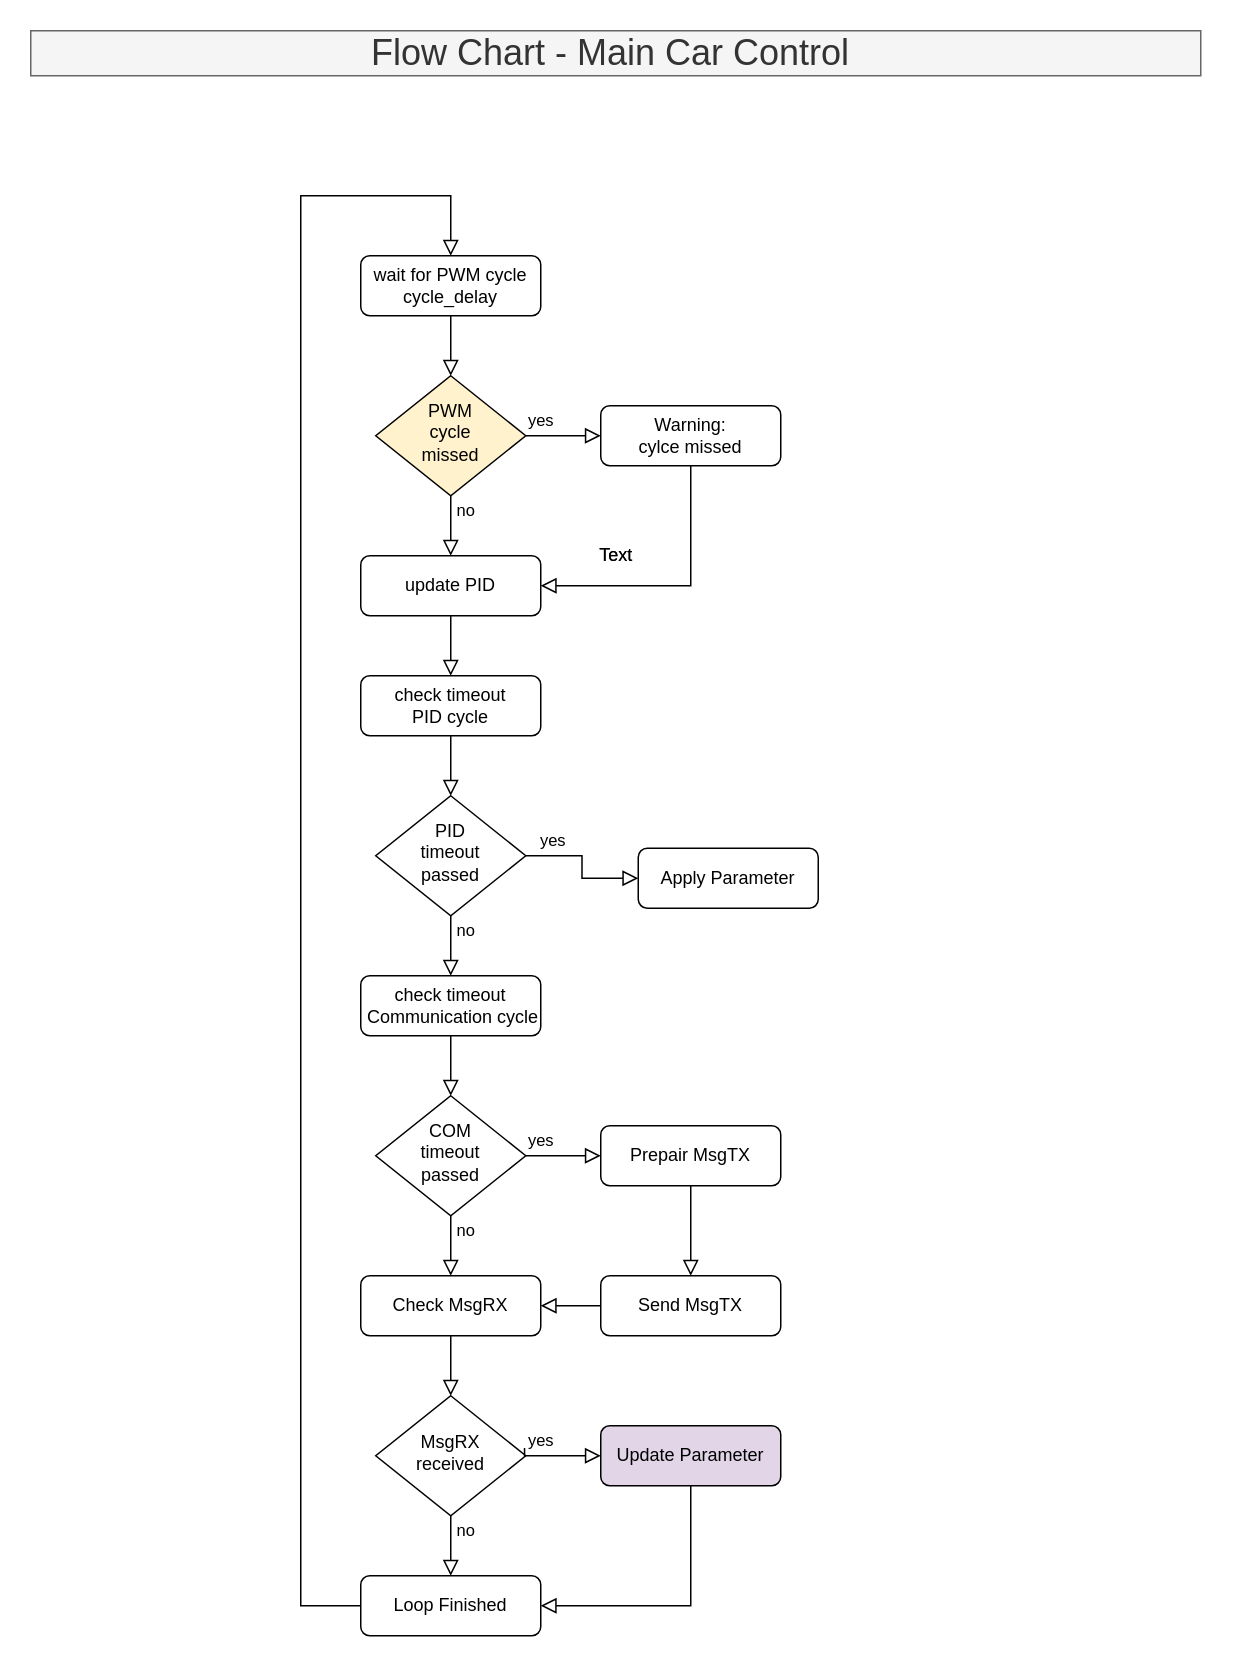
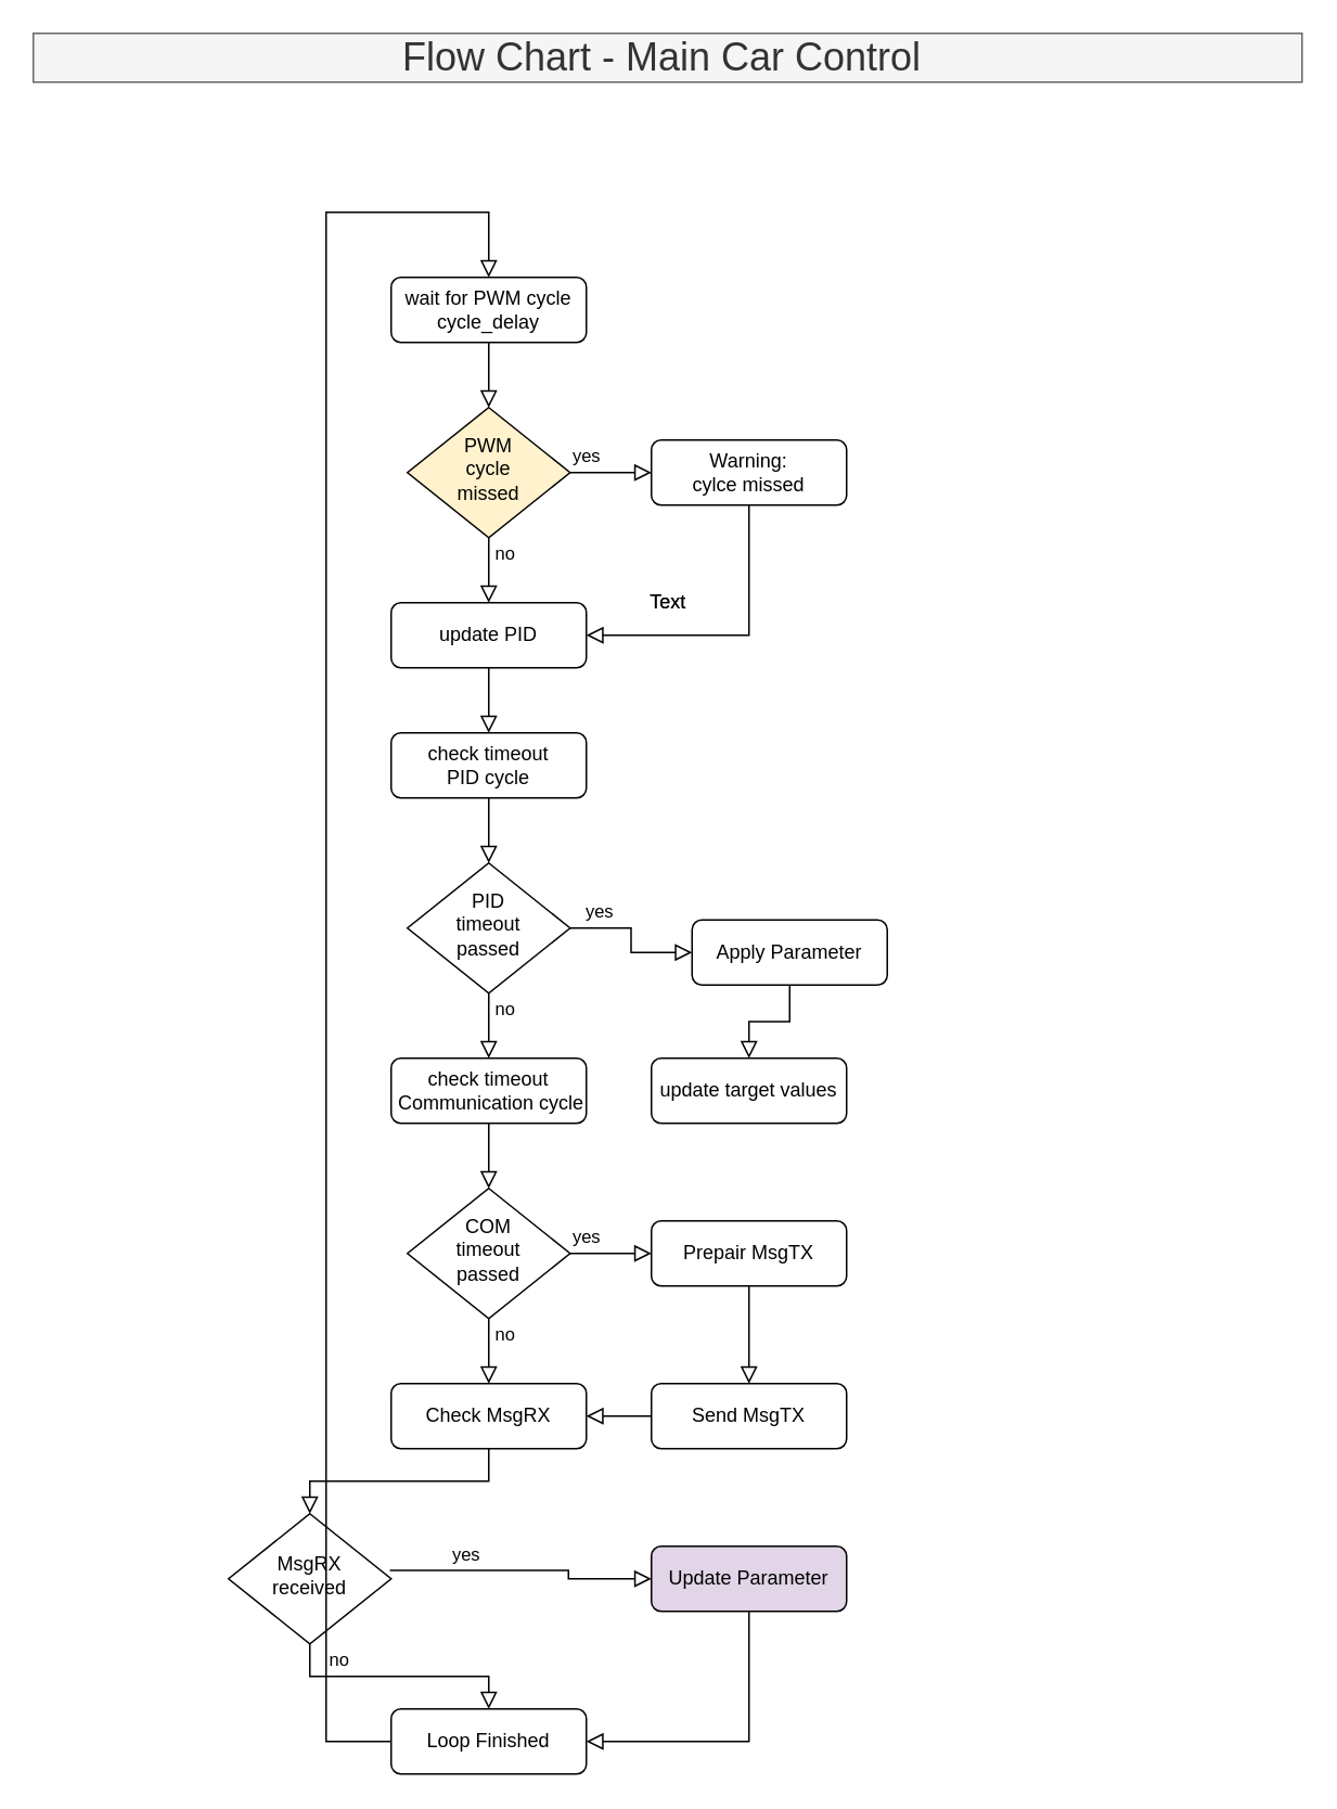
+ <mxCell id="33" value="" style="rounded=0;html=1;jettySize=auto;orthogonalLoop=1;fontSize=11;endArrow=block;endFill=0;endSize=8;strokeWidth=1;shadow=0;labelBackgroundColor=none;edgeStyle=orthogonalEdgeStyle;" parent="1" source="11" target="32" edge="1"><mxGeometry relative="1" as="geometry"><mxPoint x="519.6" y="620" as="sourcePoint" /><mxPoint x="519.6" y="680" as="targetPoint" /><Array as="points" /></mxGeometry></mxCell>
+ <mxCell id="32" value="&lt;div&gt;&lt;div&gt;update target values&lt;/div&gt;&lt;/div&gt;" style="rounded=1;whiteSpace=wrap;html=1;fontSize=12;glass=0;strokeWidth=1;shadow=0;" parent="1" vertex="1"><mxGeometry x="400" y="650" width="120" height="40" as="geometry" /></mxCell>
- <mxCell id="27" value="MsgRX&lt;br&gt;received" style="rhombus;whiteSpace=wrap;html=1;shadow=0;fontFamily=Helvetica;fontSize=12;align=center;strokeWidth=1;spacing=6;spacingTop=-4;" parent="1" vertex="1"><mxGeometry x="250" y="930" width="100" height="80" as="geometry" /></mxCell>
+ <mxCell id="27" value="MsgRX&lt;br&gt;received" style="rhombus;whiteSpace=wrap;html=1;shadow=0;fontFamily=Helvetica;fontSize=12;align=center;strokeWidth=1;spacing=6;spacingTop=-4;" parent="1" vertex="1"><mxGeometry x="140" y="930" width="100" height="80" as="geometry" /></mxCell>
